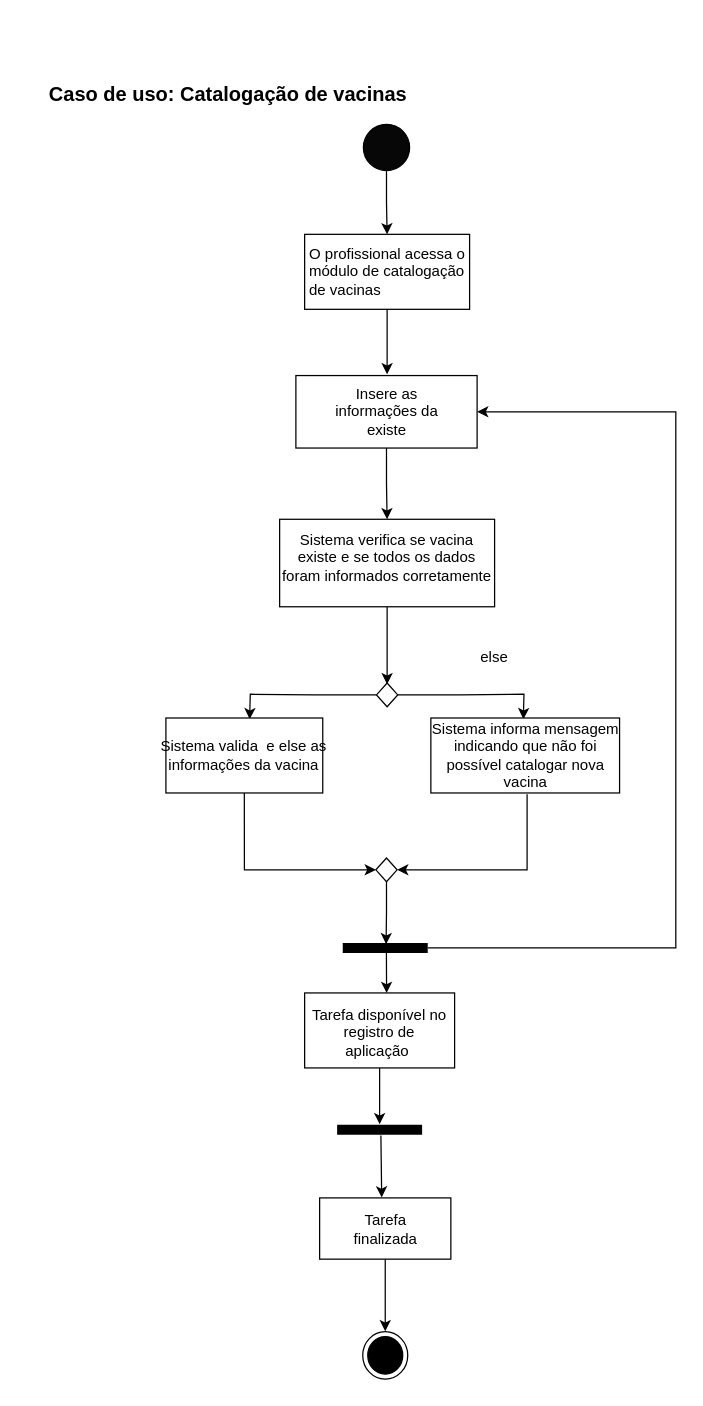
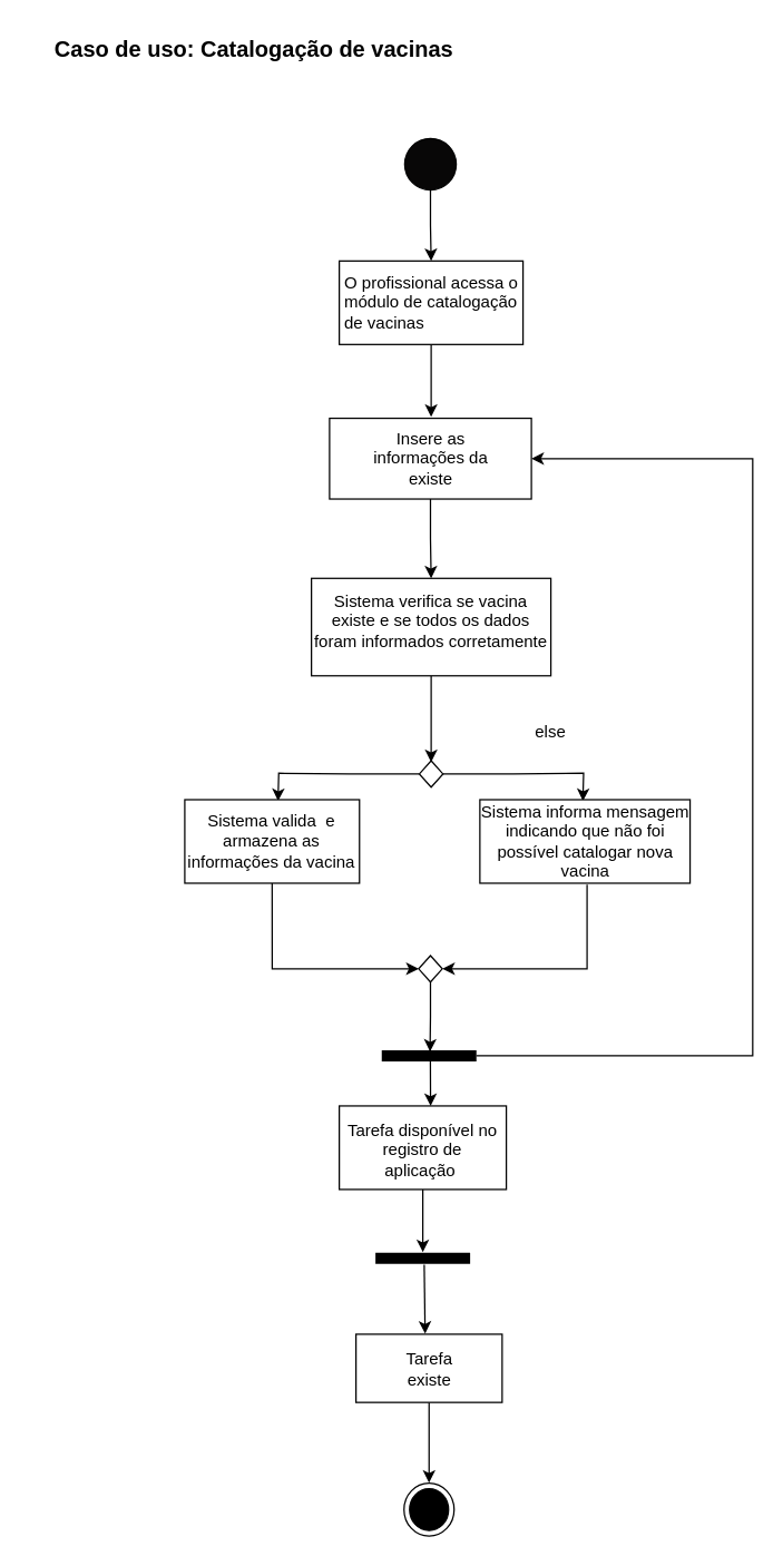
- <mxCell id="4" value="&lt;b&gt;&lt;font style=&quot;font-size: 16px;&quot;&gt;Caso de uso: Catalogação de vacinas&lt;/font&gt;&lt;/b&gt;" style="text;html=1;align=center;verticalAlign=middle;whiteSpace=wrap;rounded=0;" parent="1" vertex="1"><mxGeometry x="20" y="60" width="324" height="30" as="geometry" /></mxCell>
+ <mxCell id="4" value="&lt;b&gt;&lt;font style=&quot;font-size: 16px;&quot;&gt;Caso de uso: Catalogação de vacinas&lt;/font&gt;&lt;/b&gt;" style="text;html=1;align=center;verticalAlign=middle;whiteSpace=wrap;rounded=0;" parent="1" vertex="1"><mxGeometry x="20" y="20" width="324" height="30" as="geometry" /></mxCell>
- <mxCell id="22" value="Sistema valida&amp;nbsp; e else as informações da vacina" style="text;html=1;align=center;verticalAlign=middle;whiteSpace=wrap;rounded=0;" parent="1" vertex="1"><mxGeometry x="125.25" y="589" width="139" height="30" as="geometry" /></mxCell>
+ <mxCell id="22" value="Sistema valida&amp;nbsp; e armazena as informações da vacina" style="text;html=1;align=center;verticalAlign=middle;whiteSpace=wrap;rounded=0;" parent="1" vertex="1"><mxGeometry x="125.25" y="589" width="139" height="30" as="geometry" /></mxCell>
- <mxCell id="35" value="Tarefa finalizada" style="text;html=1;align=center;verticalAlign=middle;whiteSpace=wrap;rounded=0;" parent="1" vertex="1"><mxGeometry x="277.5" y="967.5" width="60" height="30" as="geometry" /></mxCell>
+ <mxCell id="35" value="Tarefa existe" style="text;html=1;align=center;verticalAlign=middle;whiteSpace=wrap;rounded=0;" parent="1" vertex="1"><mxGeometry x="277.5" y="967.5" width="60" height="30" as="geometry" /></mxCell>
